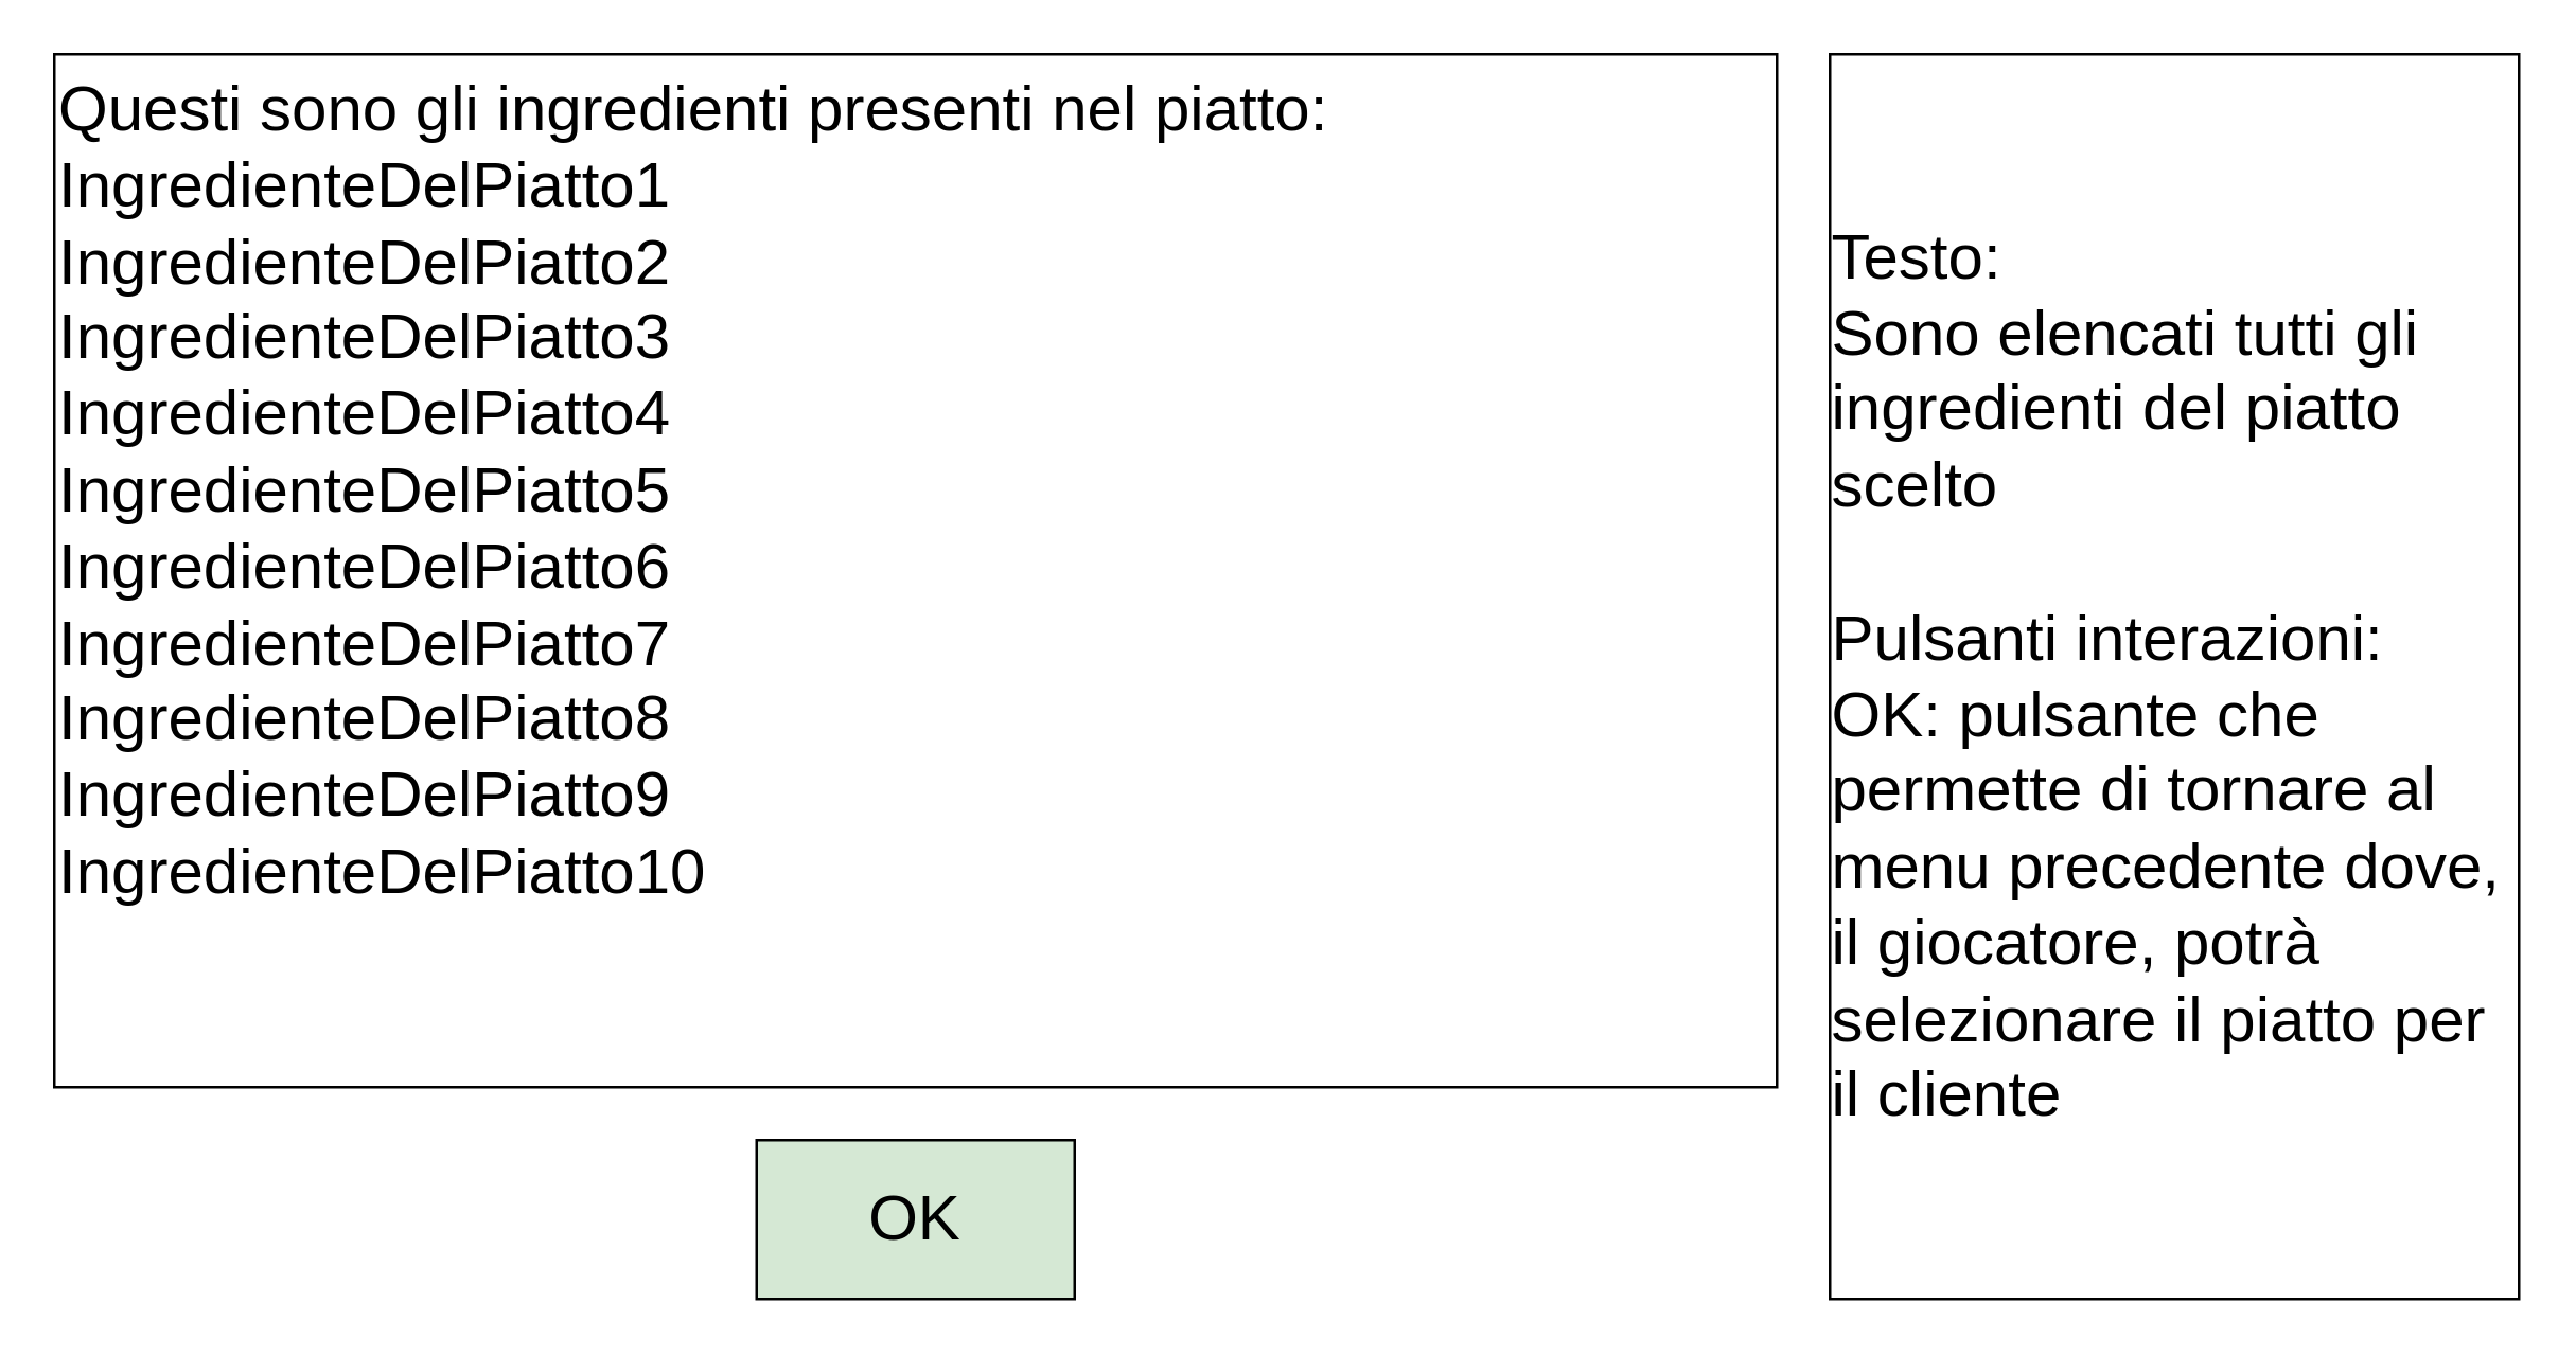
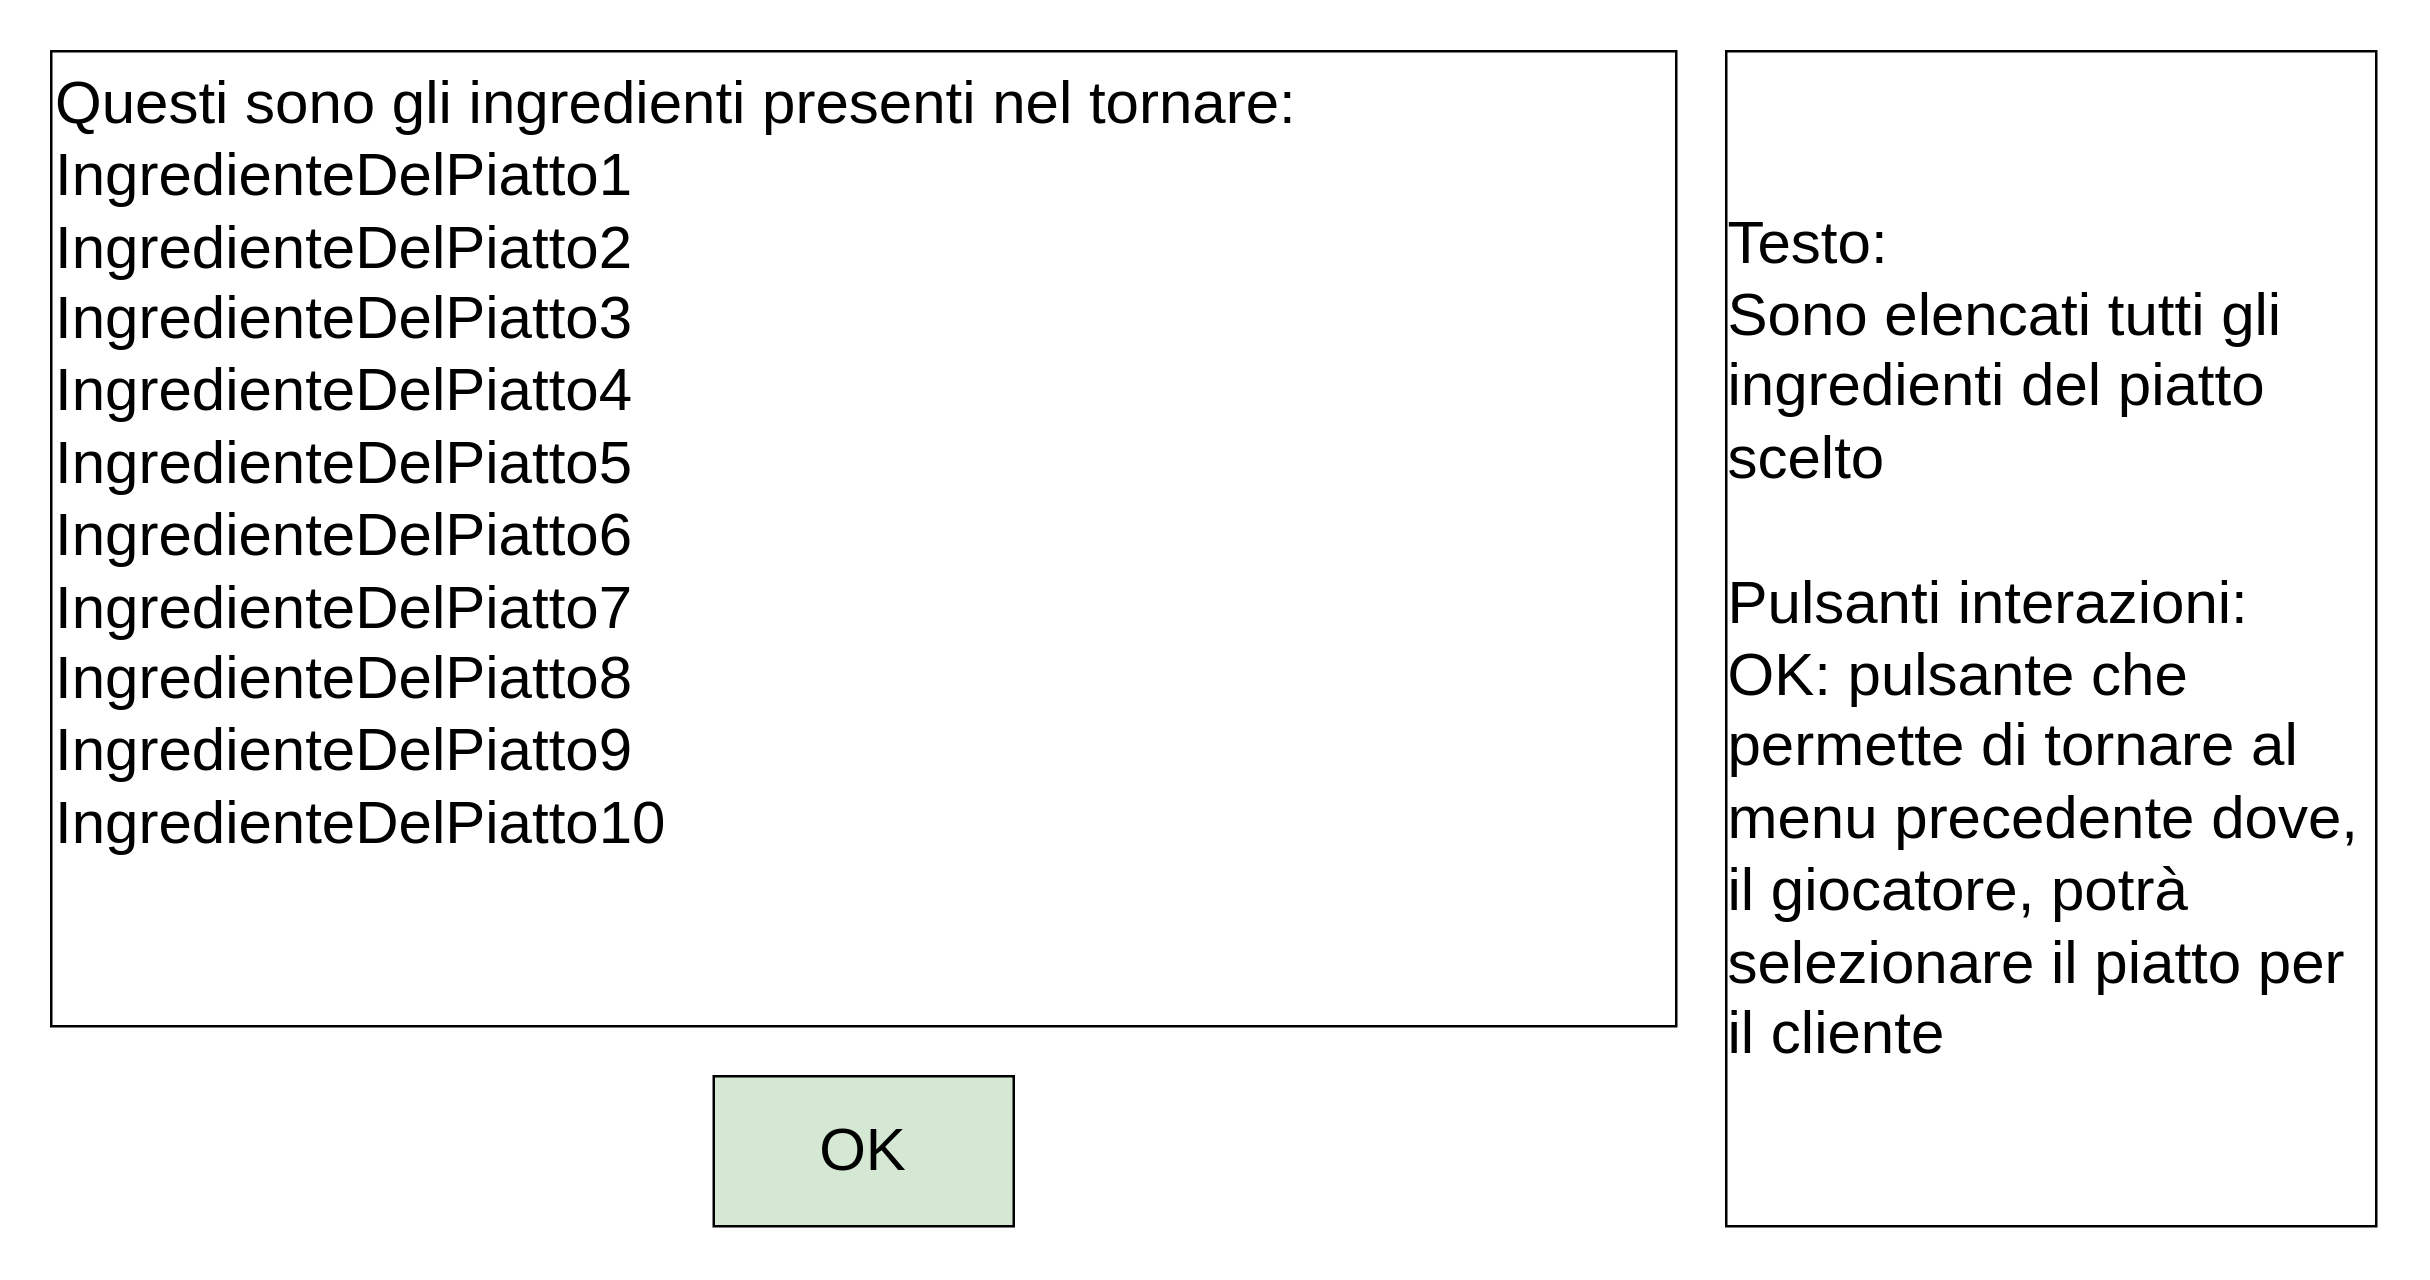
- <mxCell id="2" value="Questi sono gli ingredienti presenti nel piatto:&lt;br&gt;IngredienteDelPiatto1&lt;br&gt;IngredienteDelPiatto2&lt;br&gt;IngredienteDelPiatto3&lt;br&gt;IngredienteDelPiatto4&lt;br&gt;IngredienteDelPiatto5&lt;br&gt;IngredienteDelPiatto6&lt;br&gt;IngredienteDelPiatto7&lt;br&gt;IngredienteDelPiatto8&lt;br&gt;IngredienteDelPiatto9&lt;br&gt;IngredienteDelPiatto10" style="rounded=0;whiteSpace=wrap;html=1;fontSize=24;verticalAlign=top;align=left;" vertex="1" parent="1"><mxGeometry x="20" y="20" width="650" height="390" as="geometry" /></mxCell>
+ <mxCell id="2" value="Questi sono gli ingredienti presenti nel tornare:&lt;br&gt;IngredienteDelPiatto1&lt;br&gt;IngredienteDelPiatto2&lt;br&gt;IngredienteDelPiatto3&lt;br&gt;IngredienteDelPiatto4&lt;br&gt;IngredienteDelPiatto5&lt;br&gt;IngredienteDelPiatto6&lt;br&gt;IngredienteDelPiatto7&lt;br&gt;IngredienteDelPiatto8&lt;br&gt;IngredienteDelPiatto9&lt;br&gt;IngredienteDelPiatto10" style="rounded=0;whiteSpace=wrap;html=1;fontSize=24;verticalAlign=top;align=left;" vertex="1" parent="1"><mxGeometry x="20" y="20" width="650" height="390" as="geometry" /></mxCell>
